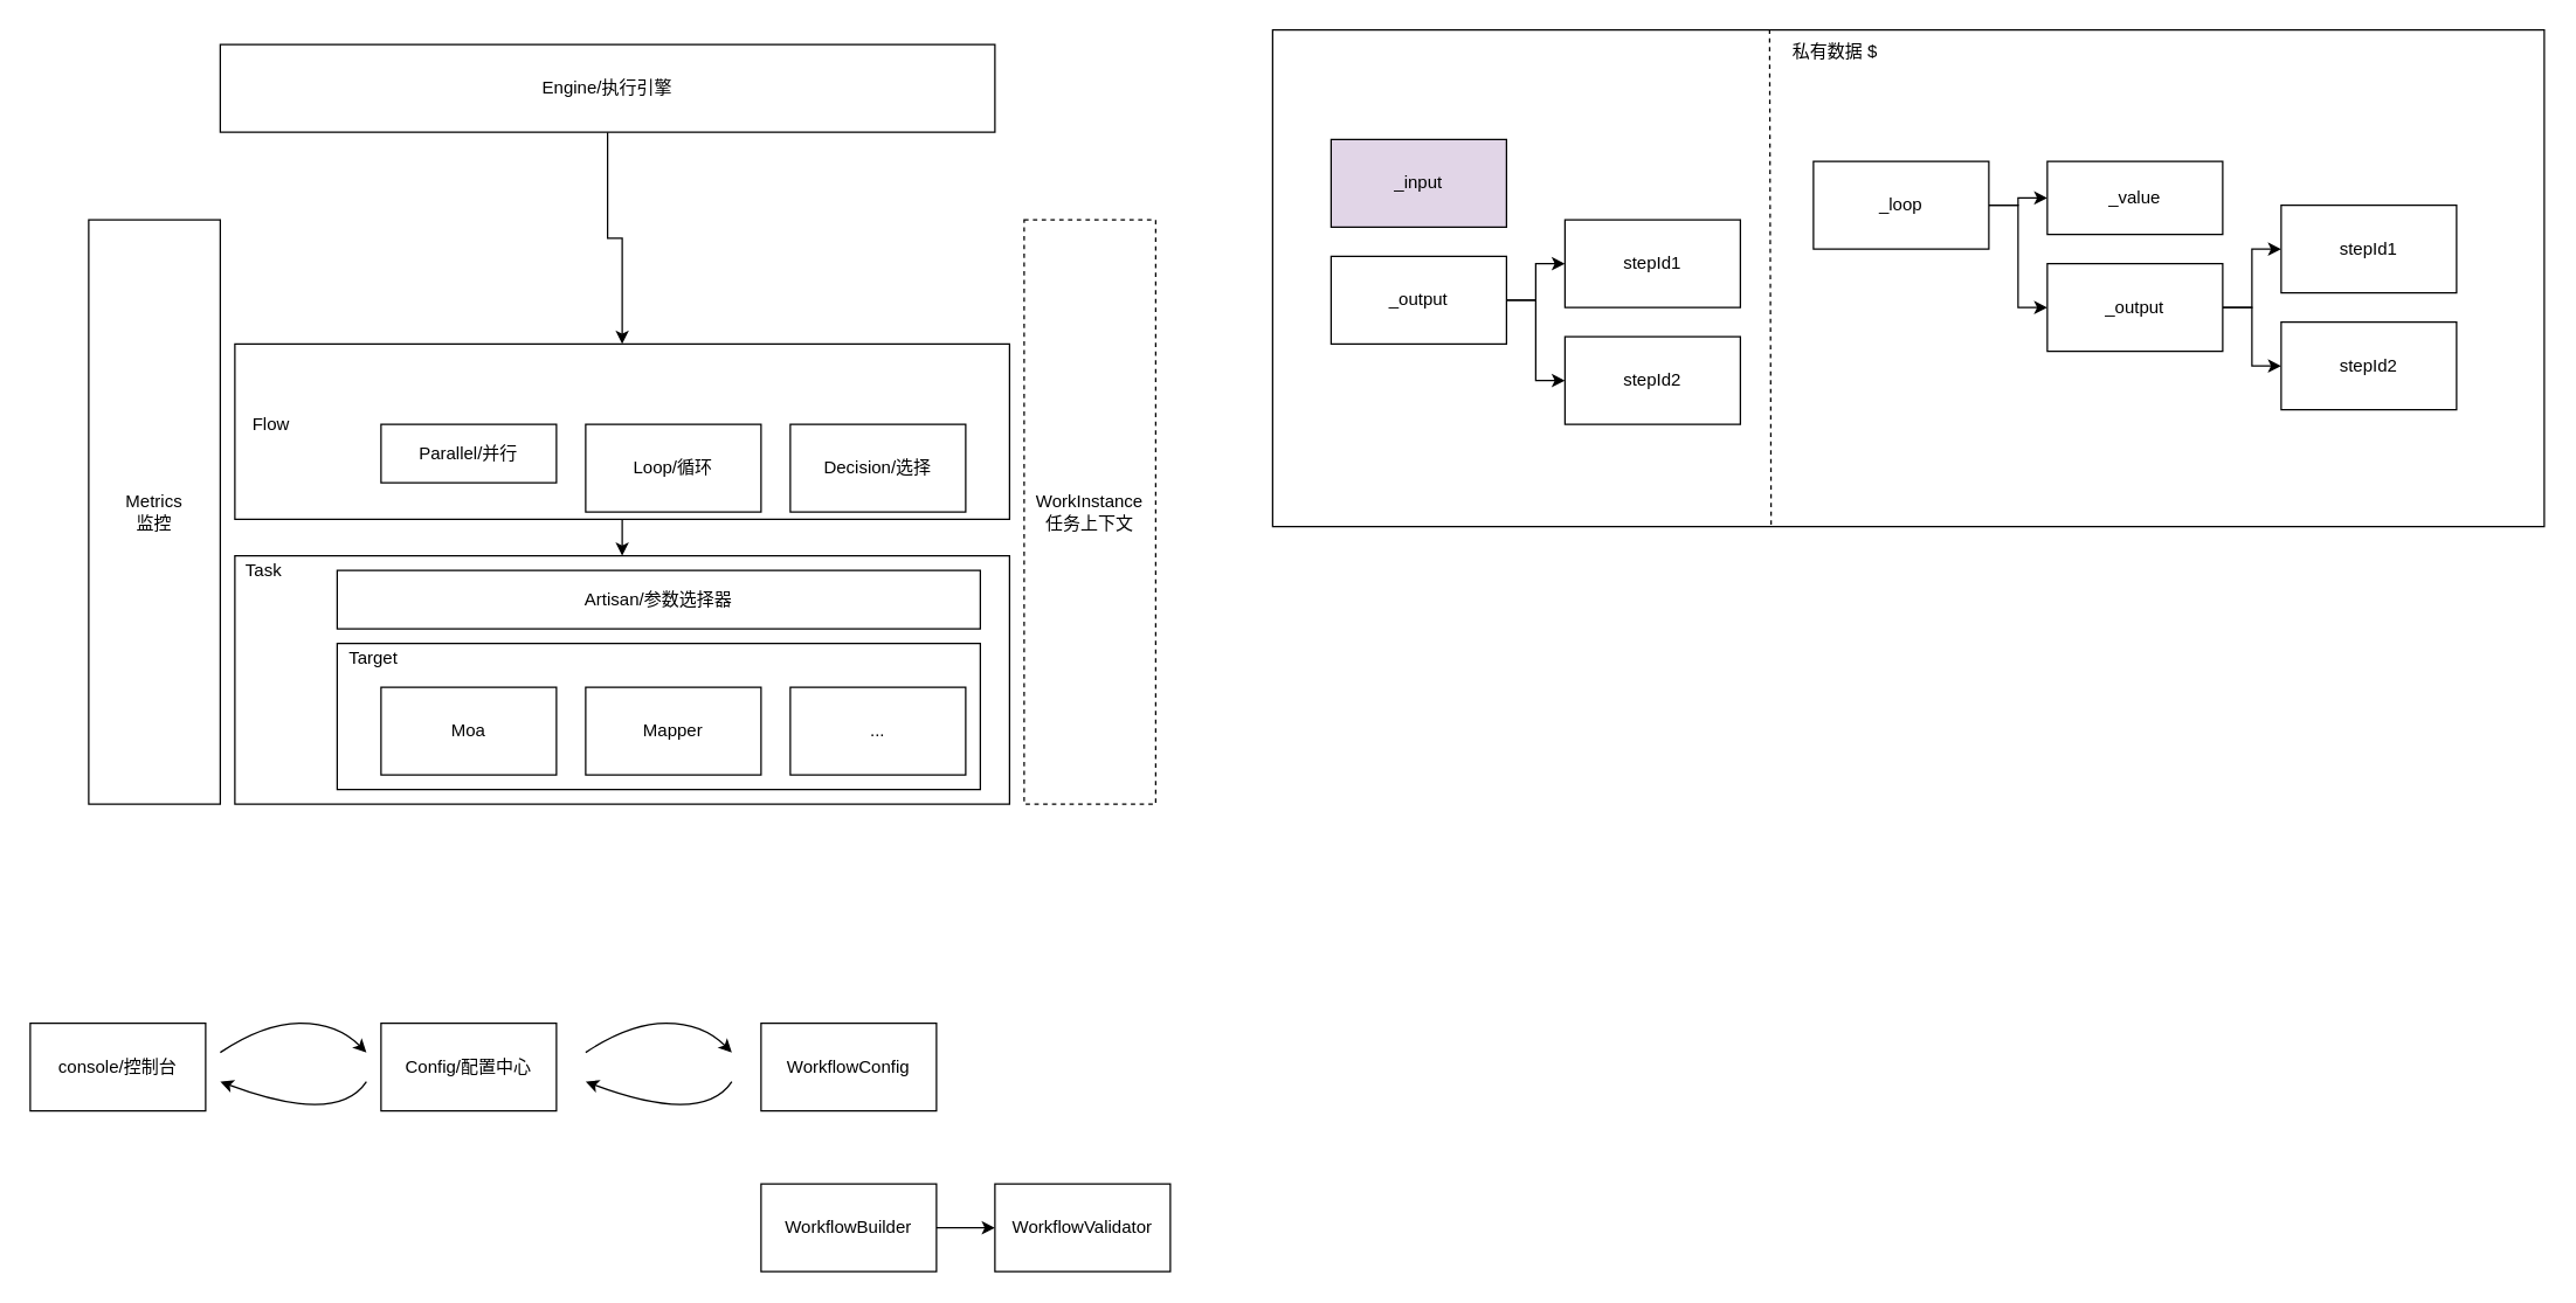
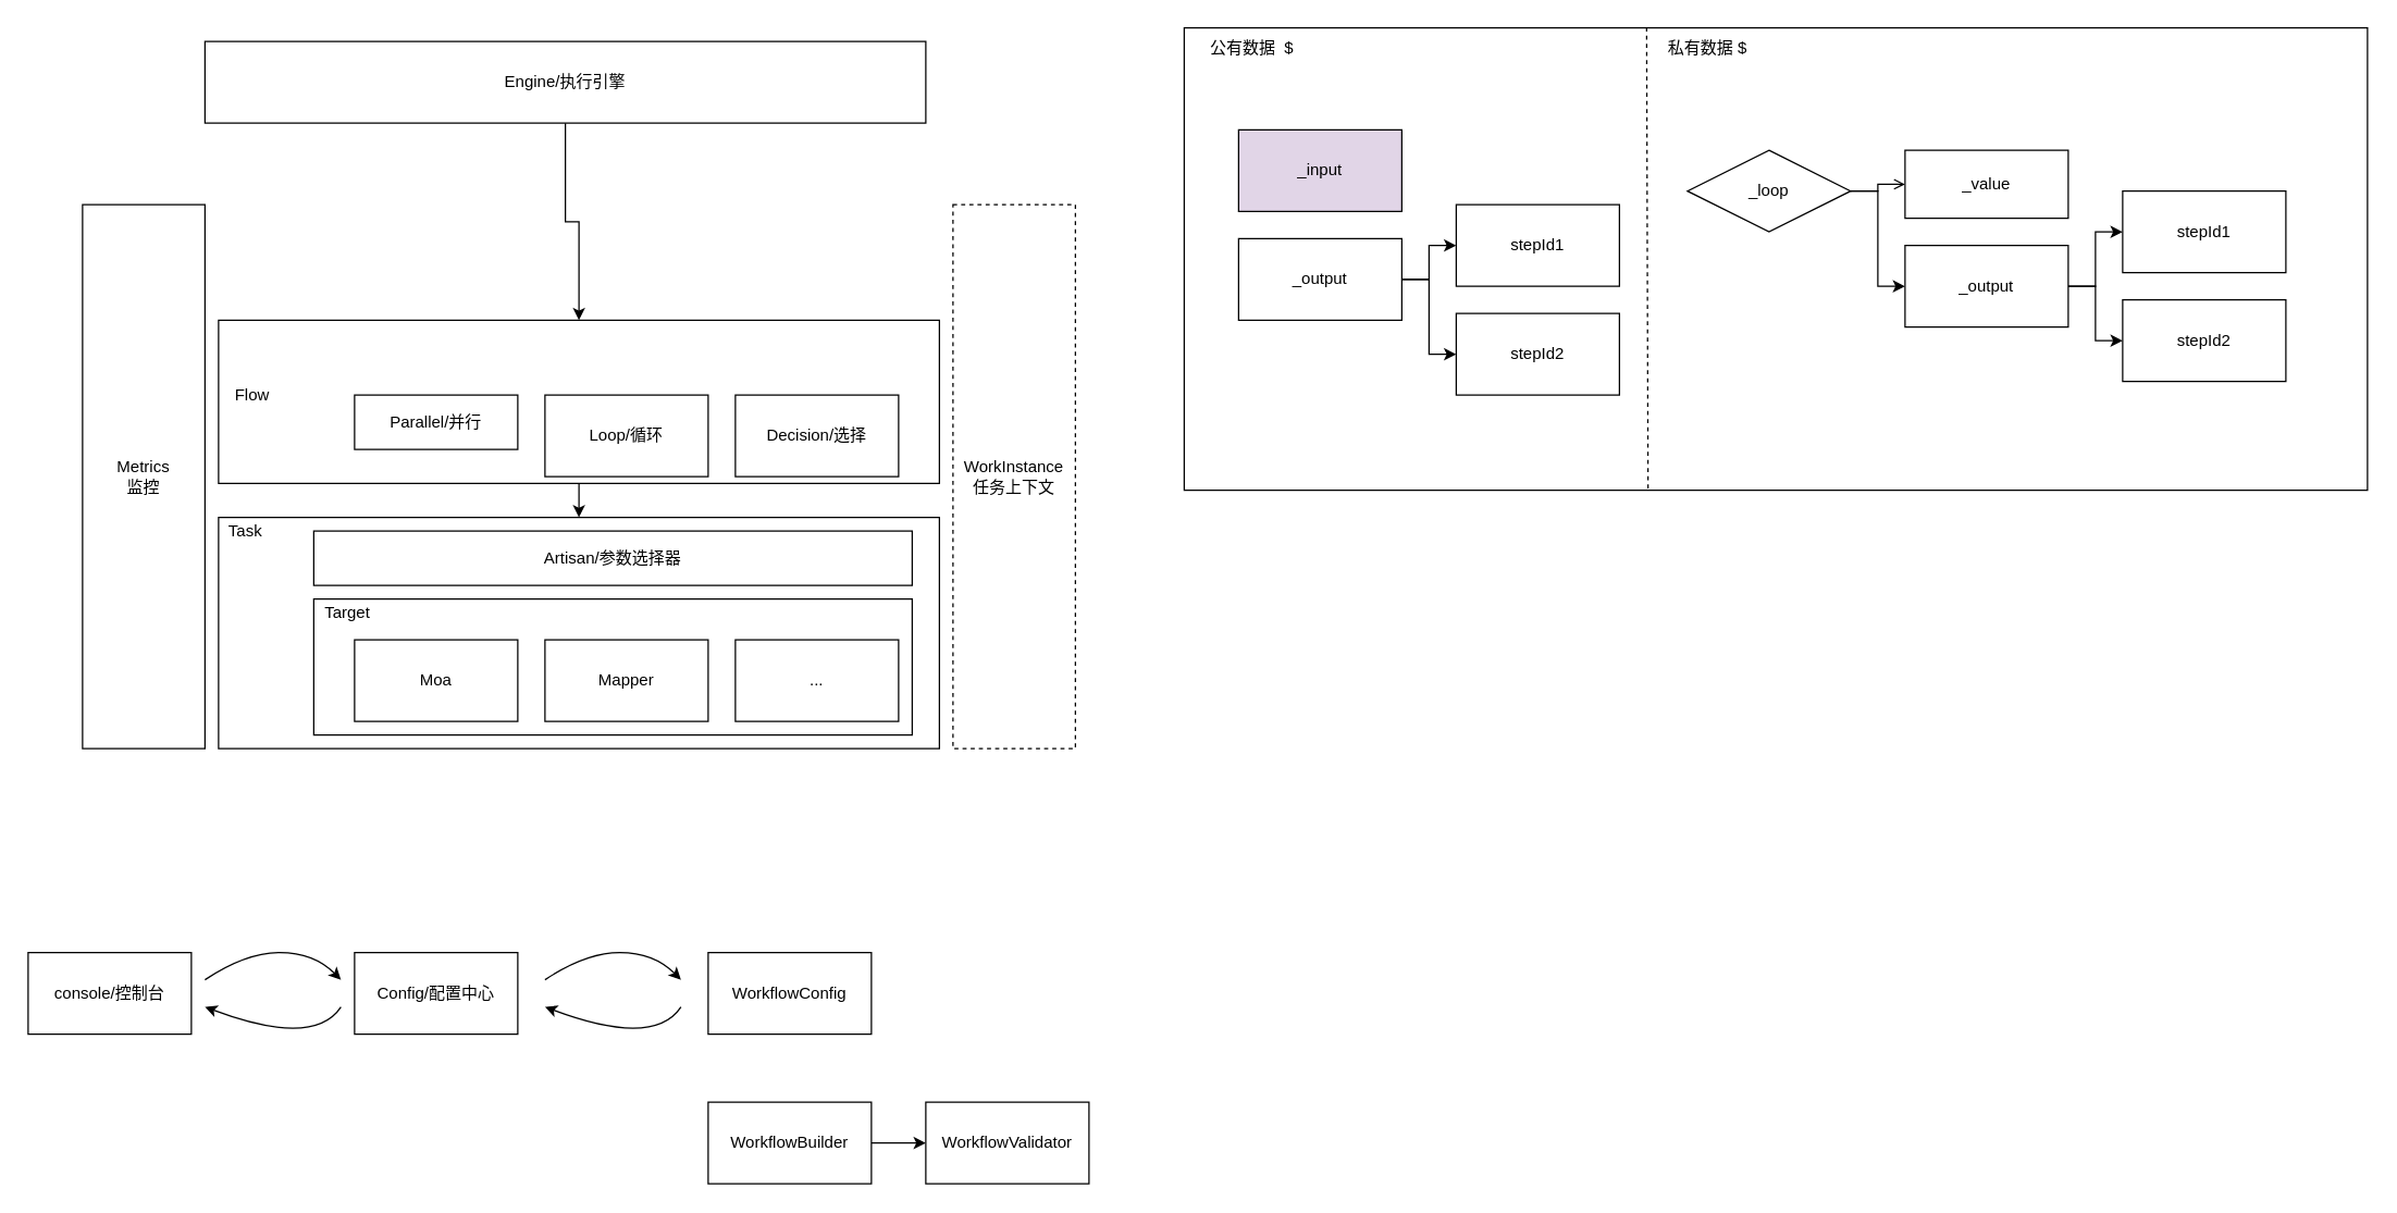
+ <mxCell id="24" value="公有数据&amp;nbsp; $" style="text;html=1;strokeColor=none;fillColor=none;align=center;verticalAlign=middle;whiteSpace=wrap;rounded=0;" parent="1" vertex="1"><mxGeometry x="870" y="20" width="100" height="30" as="geometry" /></mxCell>
- <mxCell id="21" style="edgeStyle=orthogonalEdgeStyle;rounded=0;orthogonalLoop=1;jettySize=auto;html=1;exitX=1;exitY=0.5;exitDx=0;exitDy=0;entryX=0;entryY=0.5;entryDx=0;entryDy=0;" parent="1" source="23" target="26" edge="1"><mxGeometry relative="1" as="geometry" /></mxCell>
+ <mxCell id="21" style="edgeStyle=orthogonalEdgeStyle;rounded=0;orthogonalLoop=1;jettySize=auto;html=1;exitX=1;exitY=0.5;exitDx=0;exitDy=0;entryX=0;entryY=0.5;entryDx=0;entryDy=0;endArrow=open;" parent="1" source="23" target="26" edge="1"><mxGeometry relative="1" as="geometry" /></mxCell>
- <mxCell id="23" value="_loop" style="rounded=0;whiteSpace=wrap;html=1;" parent="1" vertex="1"><mxGeometry x="1240" y="110" width="120" height="60" as="geometry" /></mxCell>
+ <mxCell id="23" value="_loop" style="rhombus;whiteSpace=wrap;html=1;" parent="1" vertex="1"><mxGeometry x="1240" y="110" width="120" height="60" as="geometry" /></mxCell>
